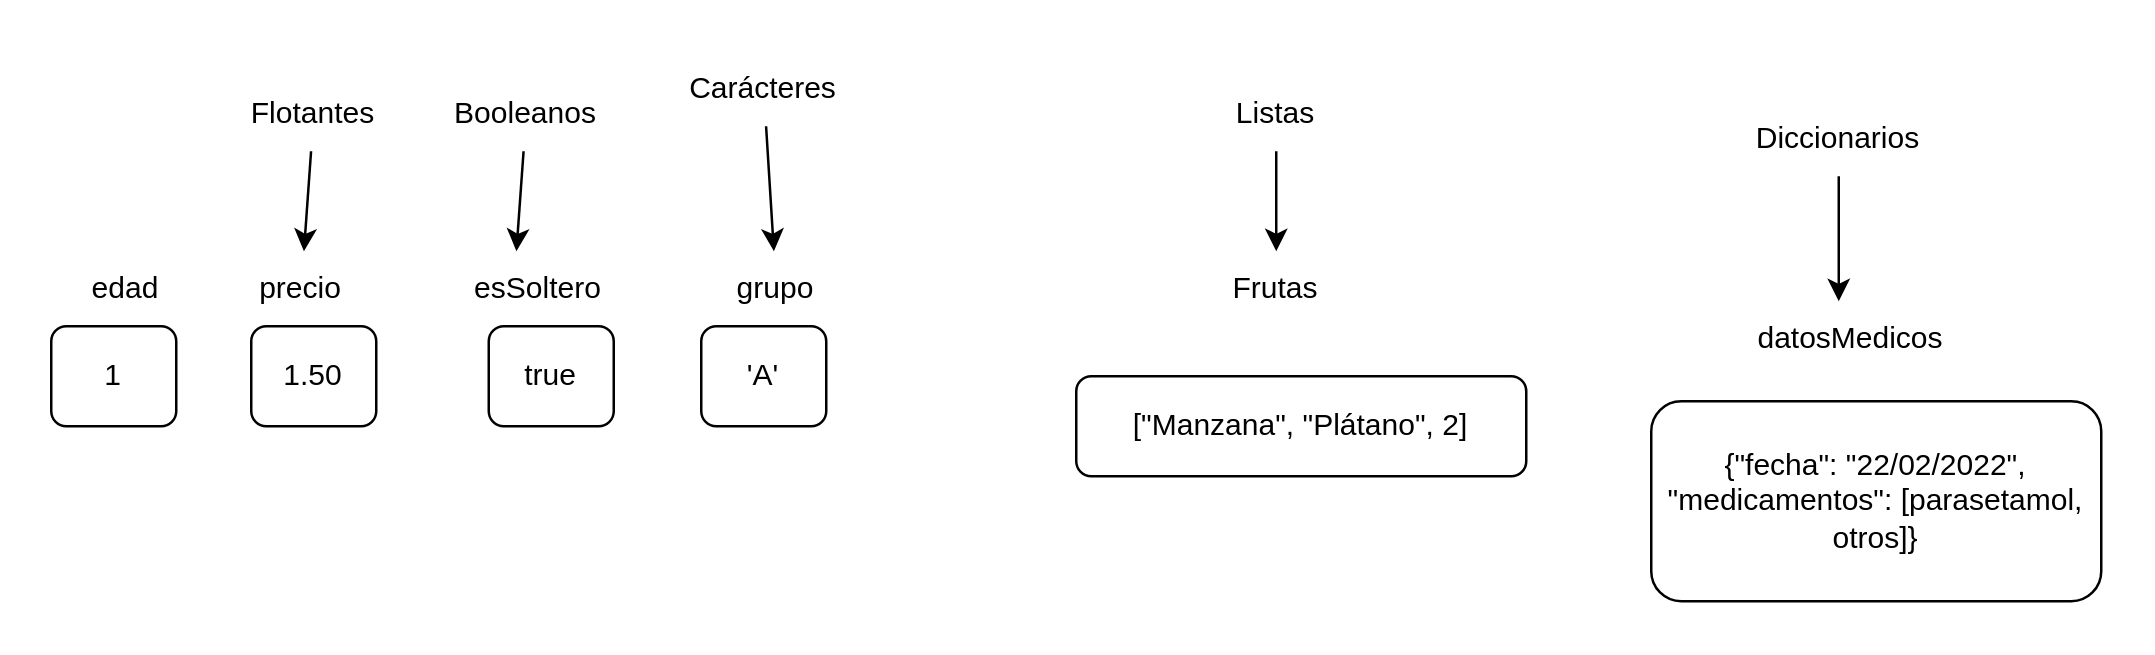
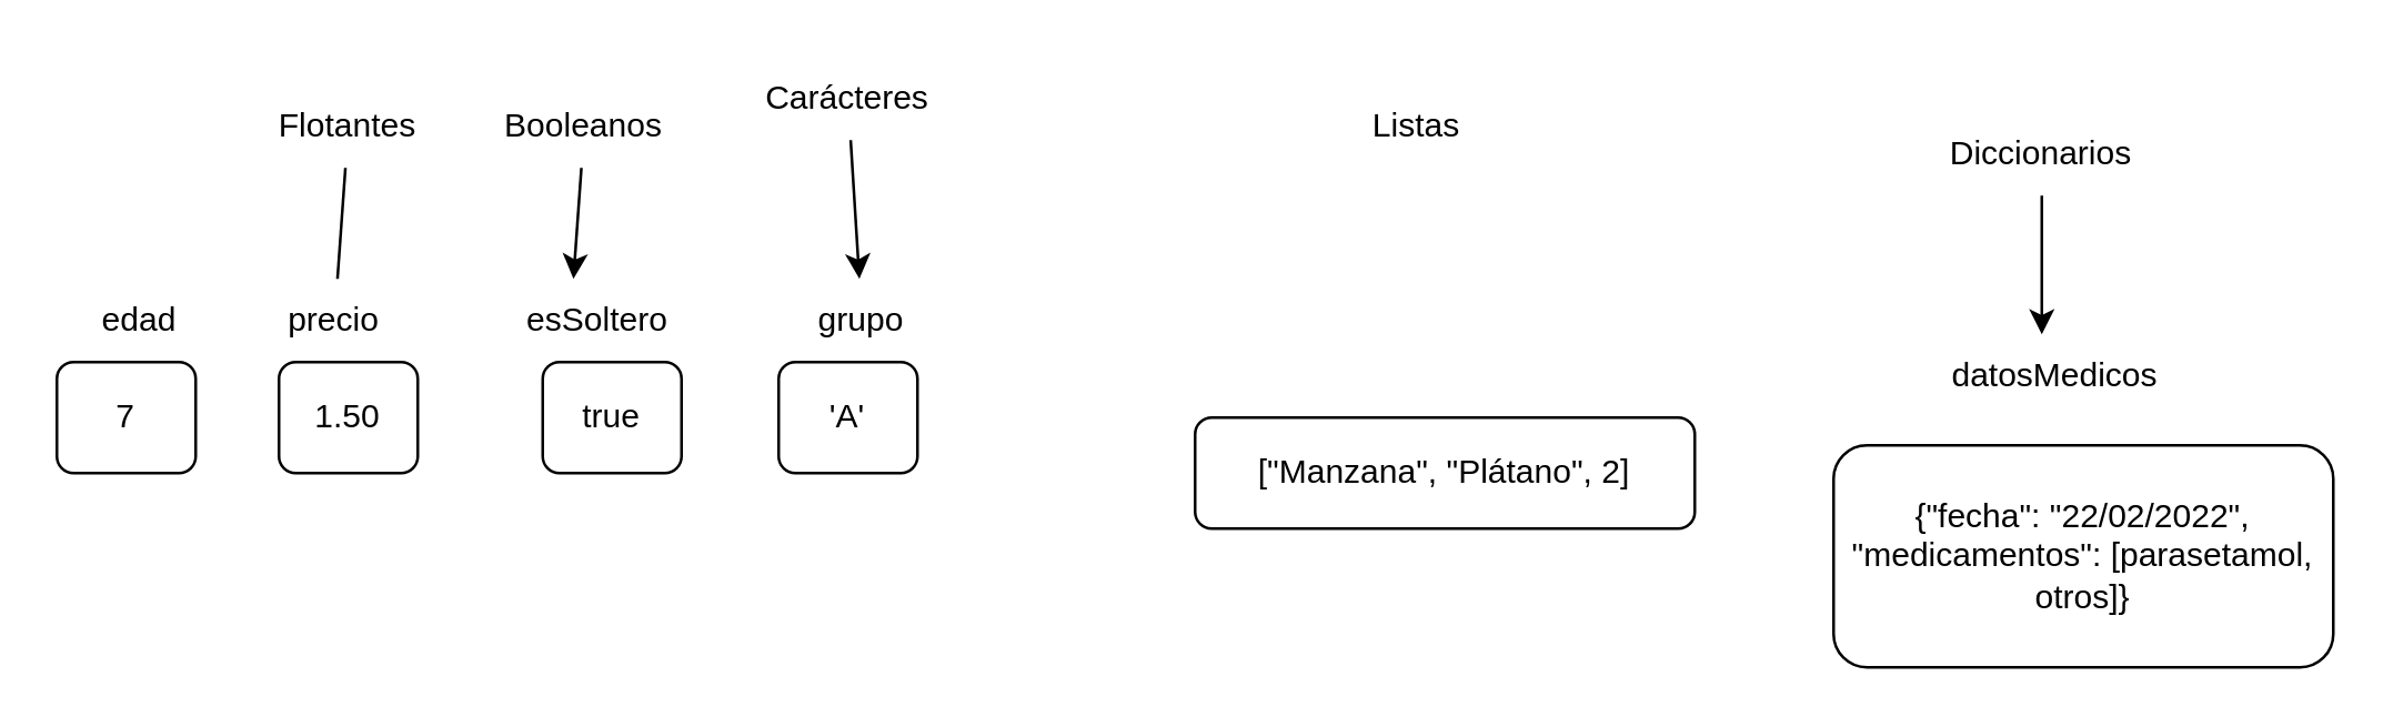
- <mxCell id="16" style="edgeStyle=none;html=1;" edge="1" parent="1" source="17" target="18"><mxGeometry relative="1" as="geometry" /></mxCell>
- <mxCell id="6" style="edgeStyle=none;html=1;" edge="1" parent="1" source="7" target="5"><mxGeometry relative="1" as="geometry" /></mxCell>
+ <mxCell id="6" style="edgeStyle=none;html=1;endArrow=none;" edge="1" parent="1" source="7" target="5"><mxGeometry relative="1" as="geometry" /></mxCell>
- <mxCell id="18" value="Frutas" style="text;html=1;align=center;verticalAlign=middle;whiteSpace=wrap;rounded=0;" vertex="1" parent="1"><mxGeometry x="480" y="100" width="60" height="30" as="geometry" /></mxCell>
- <mxCell id="2" value="1" style="rounded=1;whiteSpace=wrap;html=1;" vertex="1" parent="1"><mxGeometry x="20" y="130" width="50" height="40" as="geometry" /></mxCell>
+ <mxCell id="2" value="7" style="rounded=1;whiteSpace=wrap;html=1;" vertex="1" parent="1"><mxGeometry x="20" y="130" width="50" height="40" as="geometry" /></mxCell>
